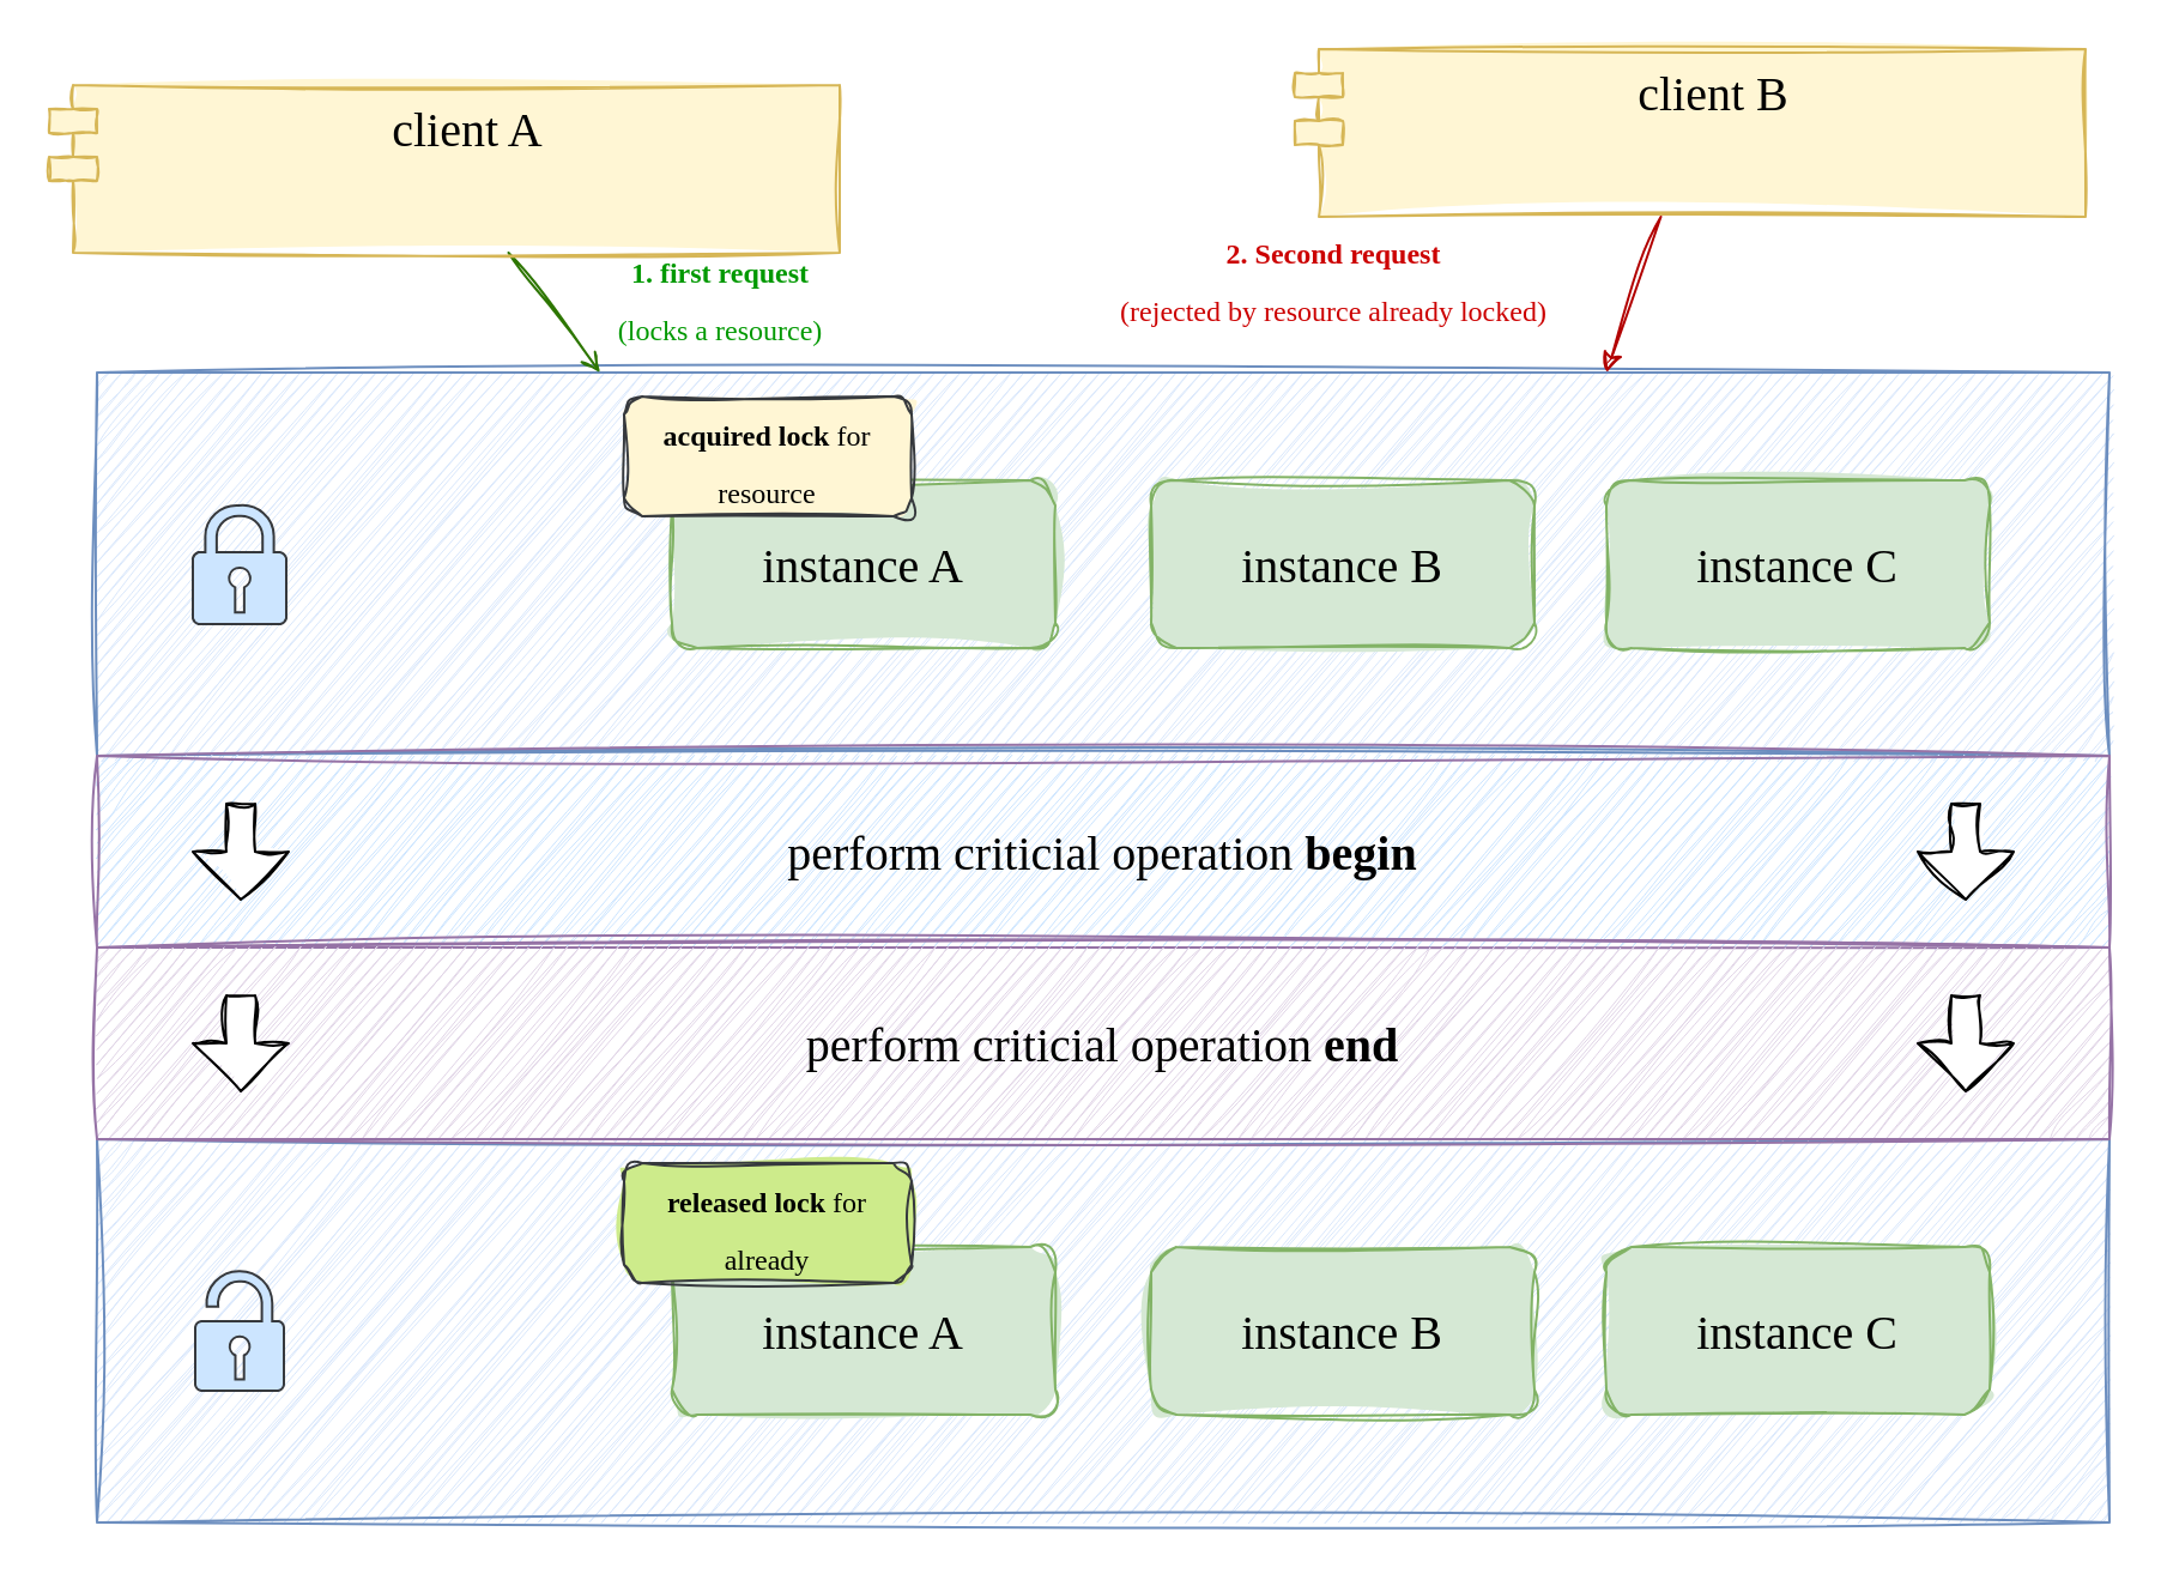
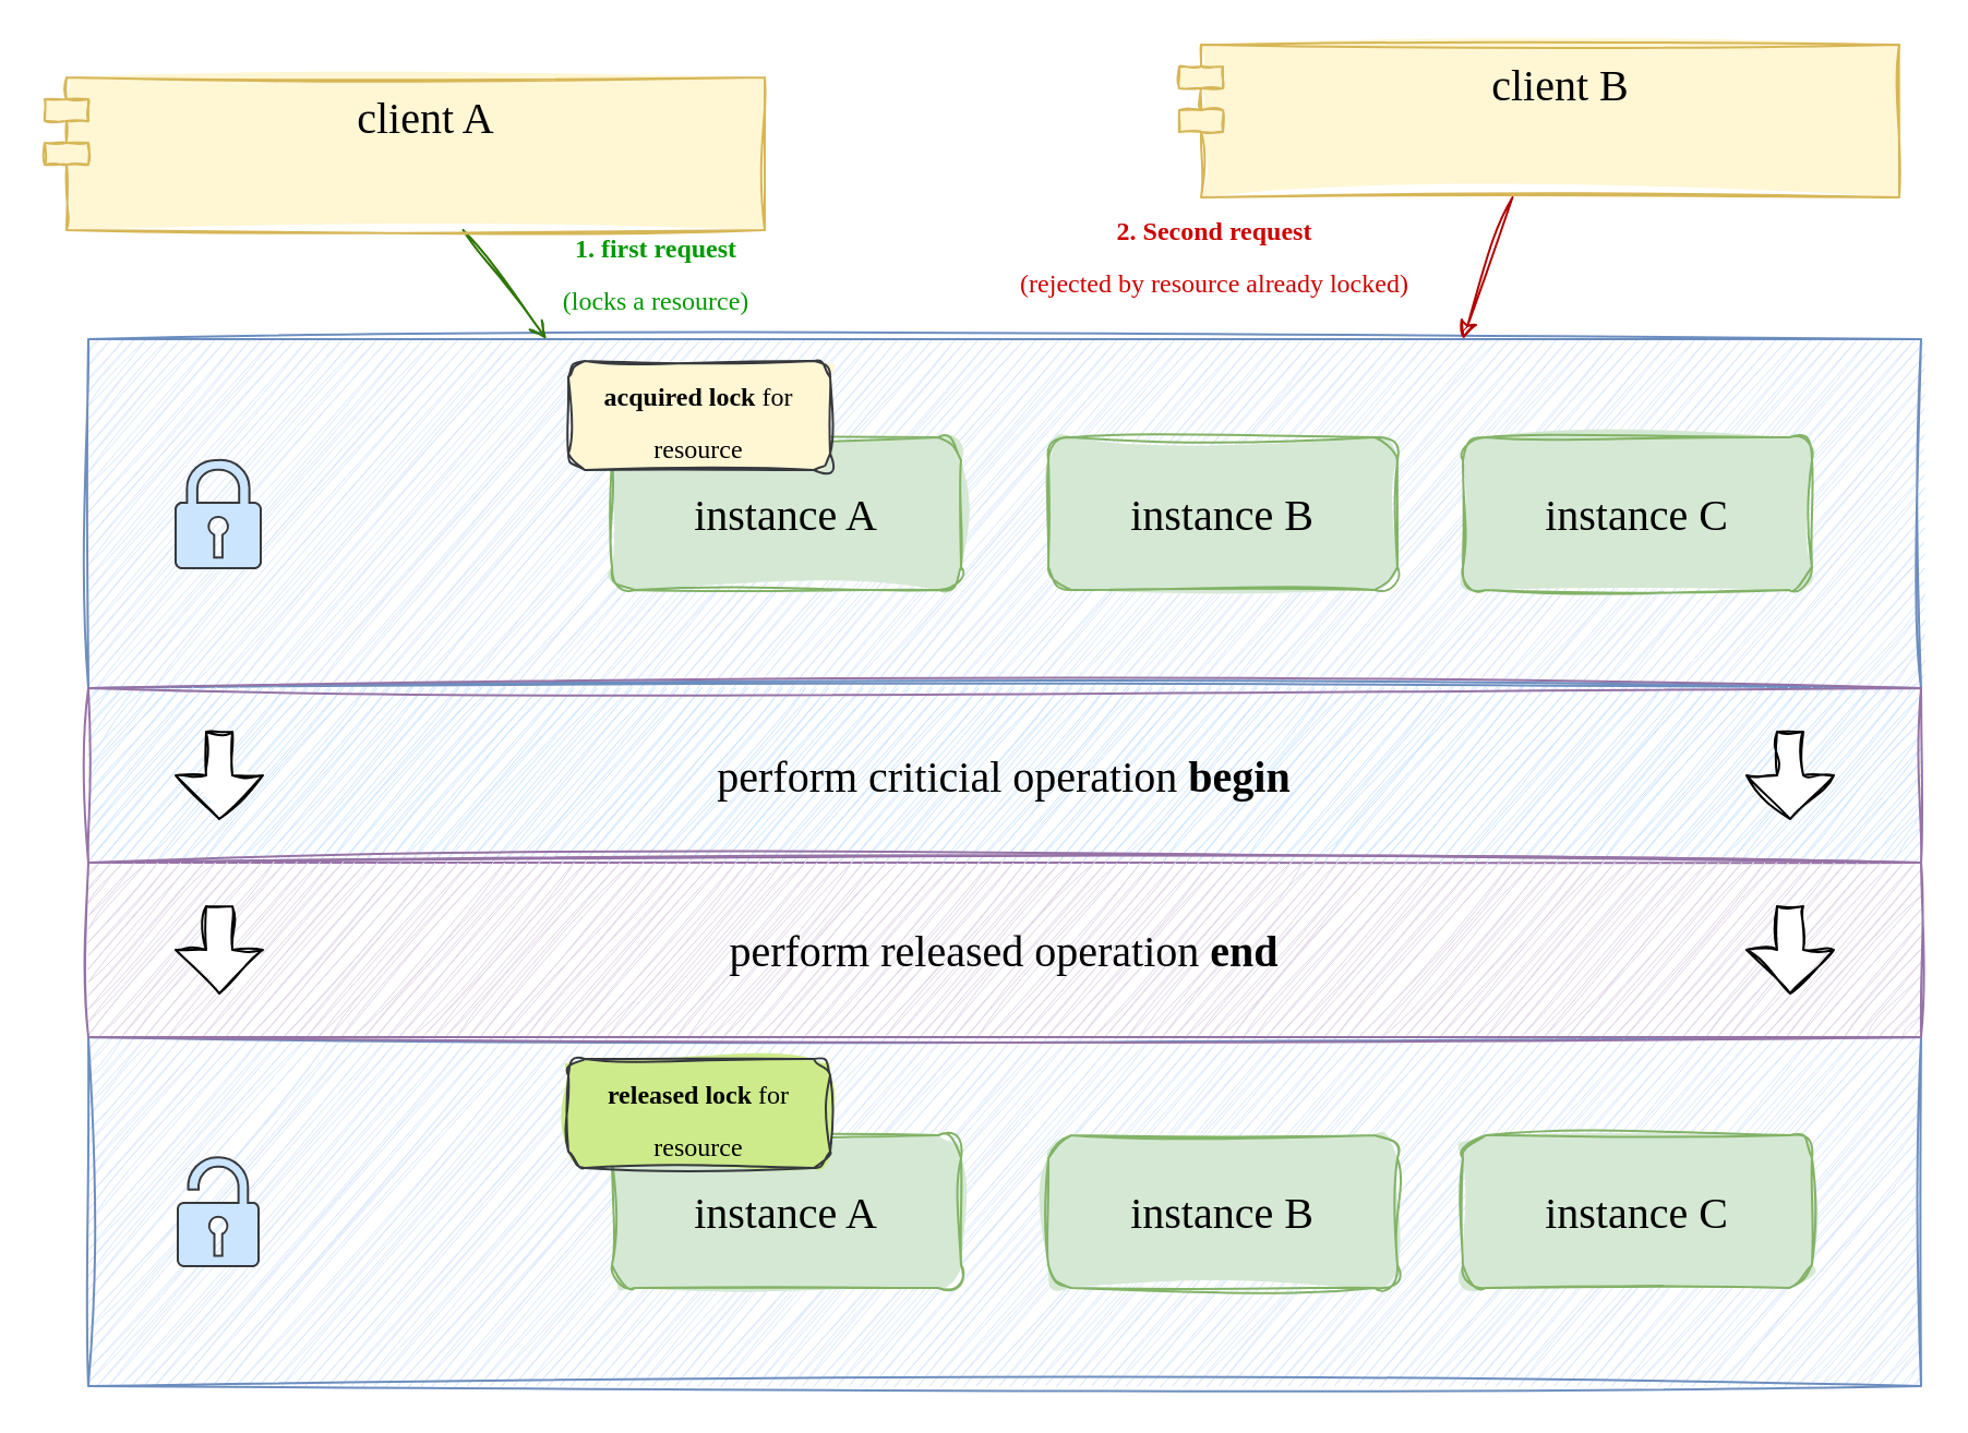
- <mxCell id="18" value="perform criticial operation &lt;b&gt;end&lt;/b&gt;" style="rounded=0;whiteSpace=wrap;html=1;sketch=1;hachureGap=4;jiggle=2;curveFitting=1;fontFamily=Architects Daughter;fontSource=https%3A%2F%2Ffonts.googleapis.com%2Fcss%3Ffamily%3DArchitects%2BDaughter;fontSize=20;fillColor=#e1d5e7;strokeColor=#9673a6;" parent="1" vertex="1"><mxGeometry y="395" width="840" height="80" as="geometry" x="40" /></mxCell>
+ <mxCell id="18" value="perform released operation &lt;b&gt;end&lt;/b&gt;" style="rounded=0;whiteSpace=wrap;html=1;sketch=1;hachureGap=4;jiggle=2;curveFitting=1;fontFamily=Architects Daughter;fontSource=https%3A%2F%2Ffonts.googleapis.com%2Fcss%3Ffamily%3DArchitects%2BDaughter;fontSize=20;fillColor=#e1d5e7;strokeColor=#9673a6;" parent="1" vertex="1"><mxGeometry y="395" width="840" height="80" as="geometry" x="40" /></mxCell>
- <mxCell id="22" value="&lt;font style=&quot;font-size: 12px;&quot;&gt;&lt;b&gt;released lock&lt;/b&gt; for already&lt;/font&gt;" style="rounded=1;whiteSpace=wrap;html=1;sketch=1;hachureGap=4;jiggle=2;curveFitting=1;fontFamily=Architects Daughter;fontSource=https%3A%2F%2Ffonts.googleapis.com%2Fcss%3Ffamily%3DArchitects%2BDaughter;fontSize=20;fillColor=#cdeb8b;strokeColor=#36393d;fillStyle=solid;" vertex="1" parent="1"><mxGeometry x="260" y="485" width="120" height="50" as="geometry" /></mxCell>
+ <mxCell id="22" value="&lt;font style=&quot;font-size: 12px;&quot;&gt;&lt;b&gt;released lock&lt;/b&gt; for resource&lt;/font&gt;" style="rounded=1;whiteSpace=wrap;html=1;sketch=1;hachureGap=4;jiggle=2;curveFitting=1;fontFamily=Architects Daughter;fontSource=https%3A%2F%2Ffonts.googleapis.com%2Fcss%3Ffamily%3DArchitects%2BDaughter;fontSize=20;fillColor=#cdeb8b;strokeColor=#36393d;fillStyle=solid;" vertex="1" parent="1"><mxGeometry x="260" y="485" width="120" height="50" as="geometry" /></mxCell>
